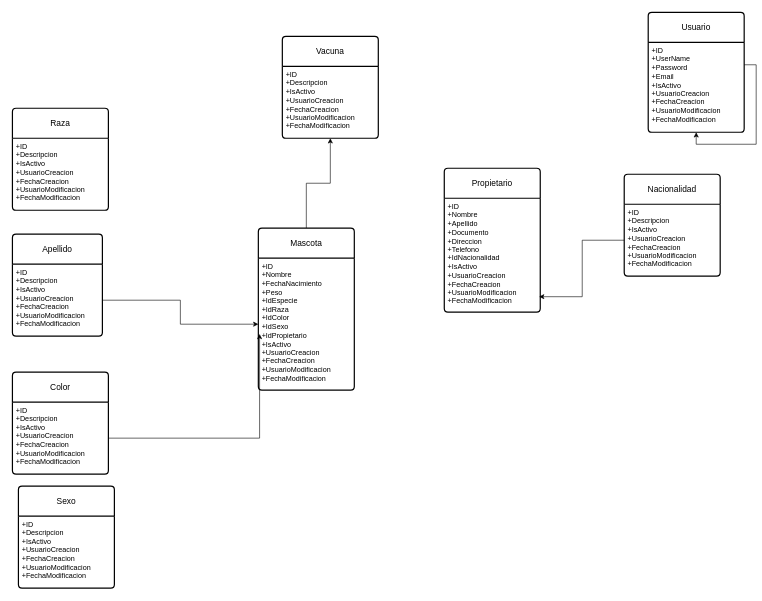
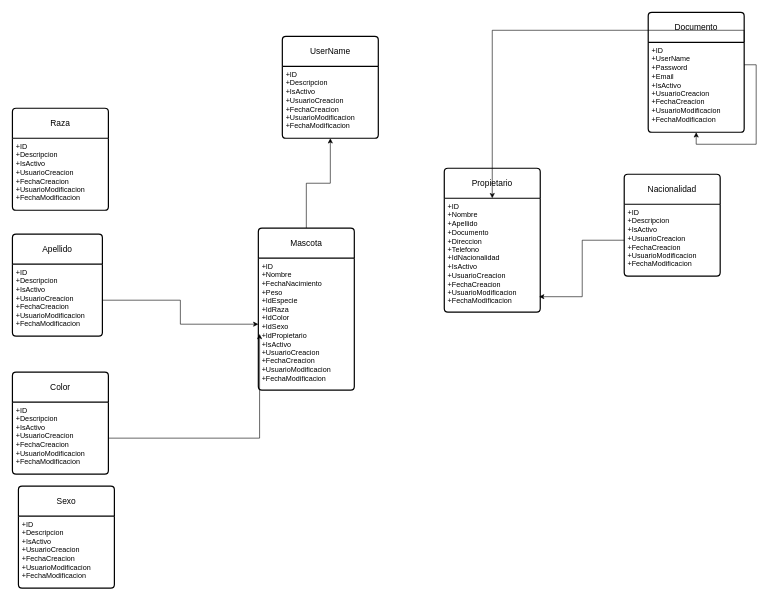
- <mxCell id="7" value="Usuario" style="swimlane;childLayout=stackLayout;horizontal=1;startSize=50;horizontalStack=0;rounded=1;fontSize=14;fontStyle=0;strokeWidth=2;resizeParent=0;resizeLast=1;shadow=0;dashed=0;align=center;arcSize=4;whiteSpace=wrap;html=1;" parent="1" vertex="1"><mxGeometry x="1080" y="20" width="160" height="200" as="geometry" /></mxCell>
+ <mxCell id="7" value="Documento" style="swimlane;childLayout=stackLayout;horizontal=1;startSize=50;horizontalStack=0;rounded=1;fontSize=14;fontStyle=0;strokeWidth=2;resizeParent=0;resizeLast=1;shadow=0;dashed=0;align=center;arcSize=4;whiteSpace=wrap;html=1;" parent="1" vertex="1"><mxGeometry x="1080" y="20" width="160" height="200" as="geometry" /></mxCell>
+ <mxCell id="10" style="edgeStyle=orthogonalEdgeStyle;rounded=0;orthogonalLoop=1;jettySize=auto;html=1;exitX=1;exitY=0;exitDx=0;exitDy=0;" parent="1" source="8" target="3" edge="1"><mxGeometry relative="1" as="geometry" /></mxCell>
- <mxCell id="11" value="Vacuna" style="swimlane;childLayout=stackLayout;horizontal=1;startSize=50;horizontalStack=0;rounded=1;fontSize=14;fontStyle=0;strokeWidth=2;resizeParent=0;resizeLast=1;shadow=0;dashed=0;align=center;arcSize=4;whiteSpace=wrap;html=1;" parent="1" vertex="1"><mxGeometry width="160" height="170" as="geometry" x="470" y="60" /></mxCell>
+ <mxCell id="11" value="UserName" style="swimlane;childLayout=stackLayout;horizontal=1;startSize=50;horizontalStack=0;rounded=1;fontSize=14;fontStyle=0;strokeWidth=2;resizeParent=0;resizeLast=1;shadow=0;dashed=0;align=center;arcSize=4;whiteSpace=wrap;html=1;" parent="1" vertex="1"><mxGeometry width="160" height="170" as="geometry" x="470" y="60" /></mxCell>
